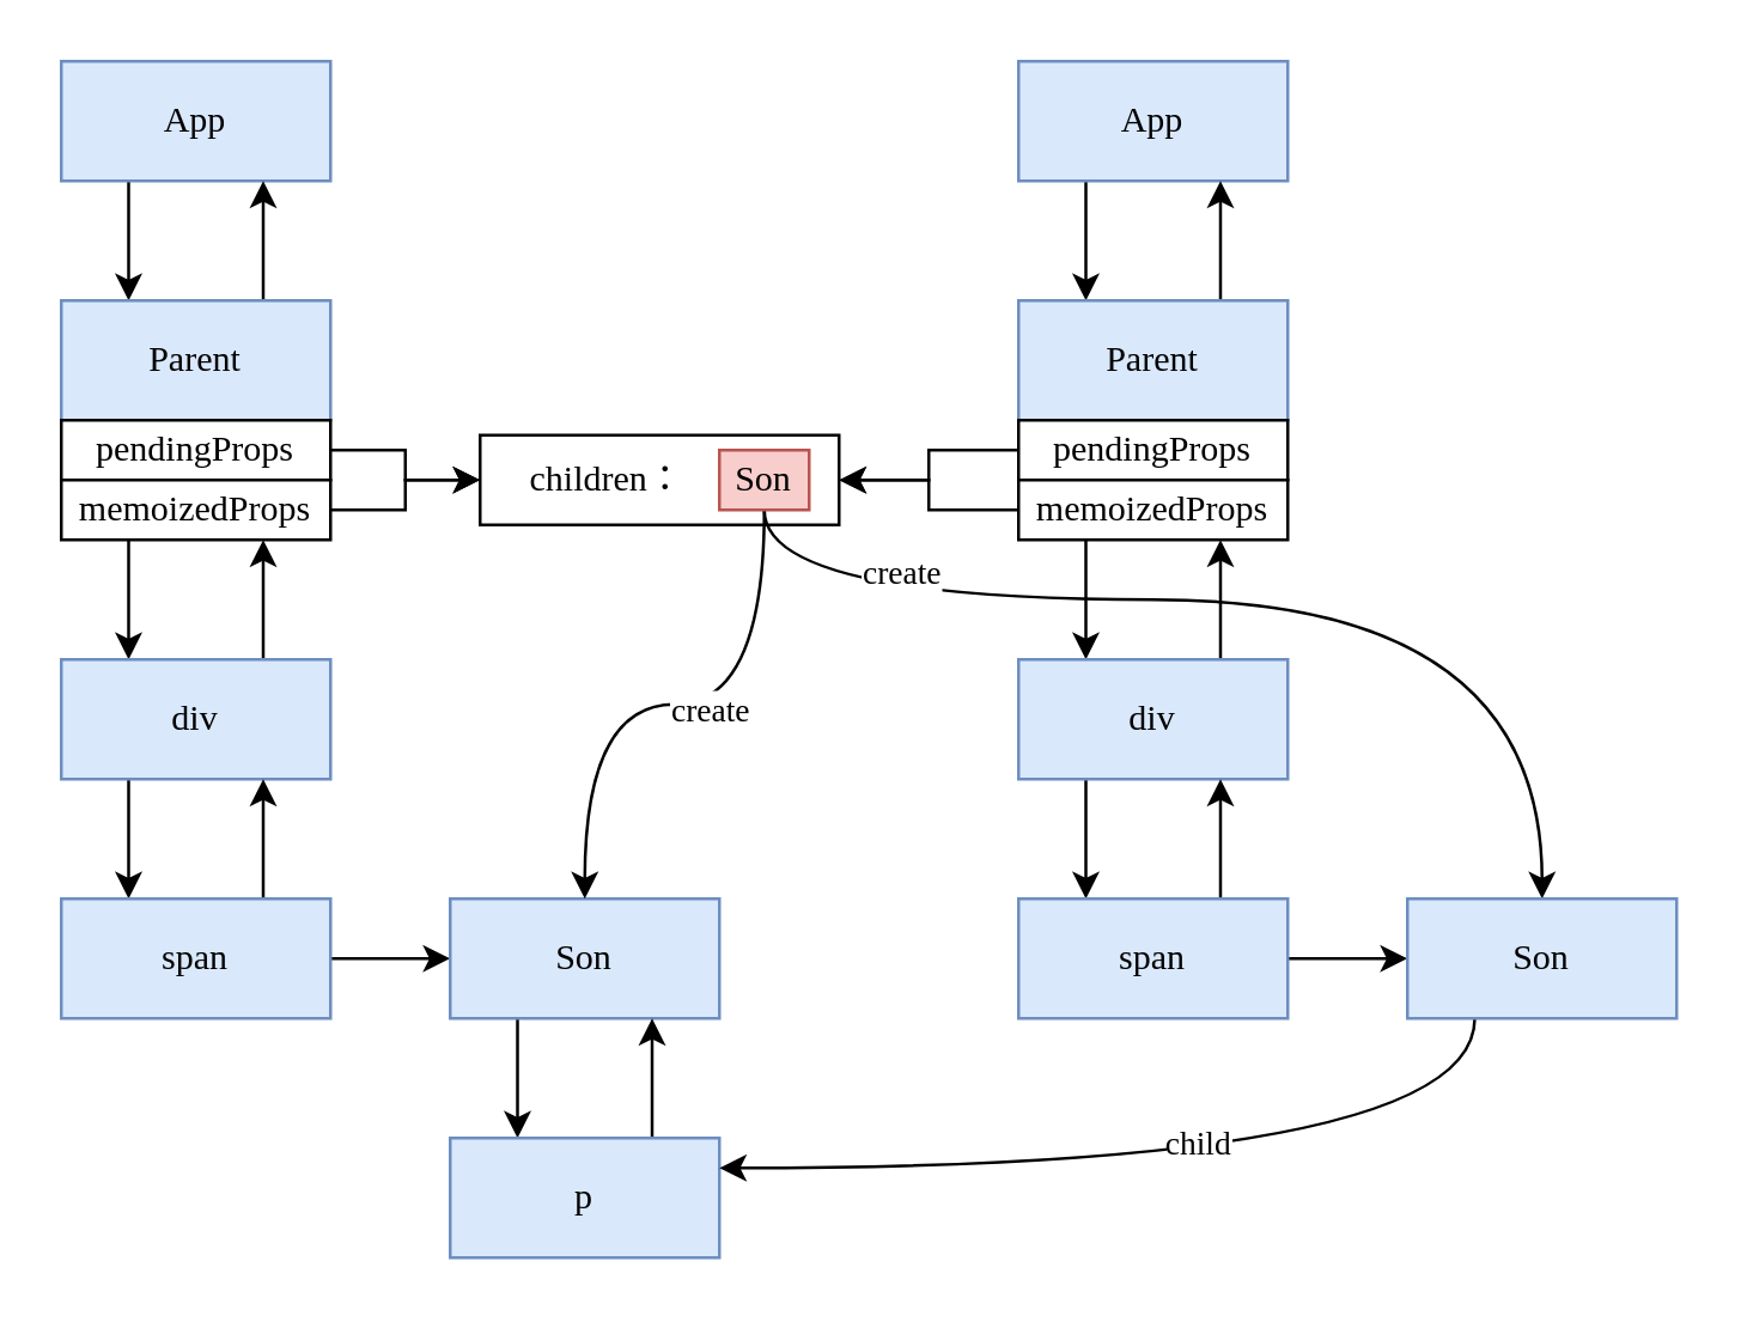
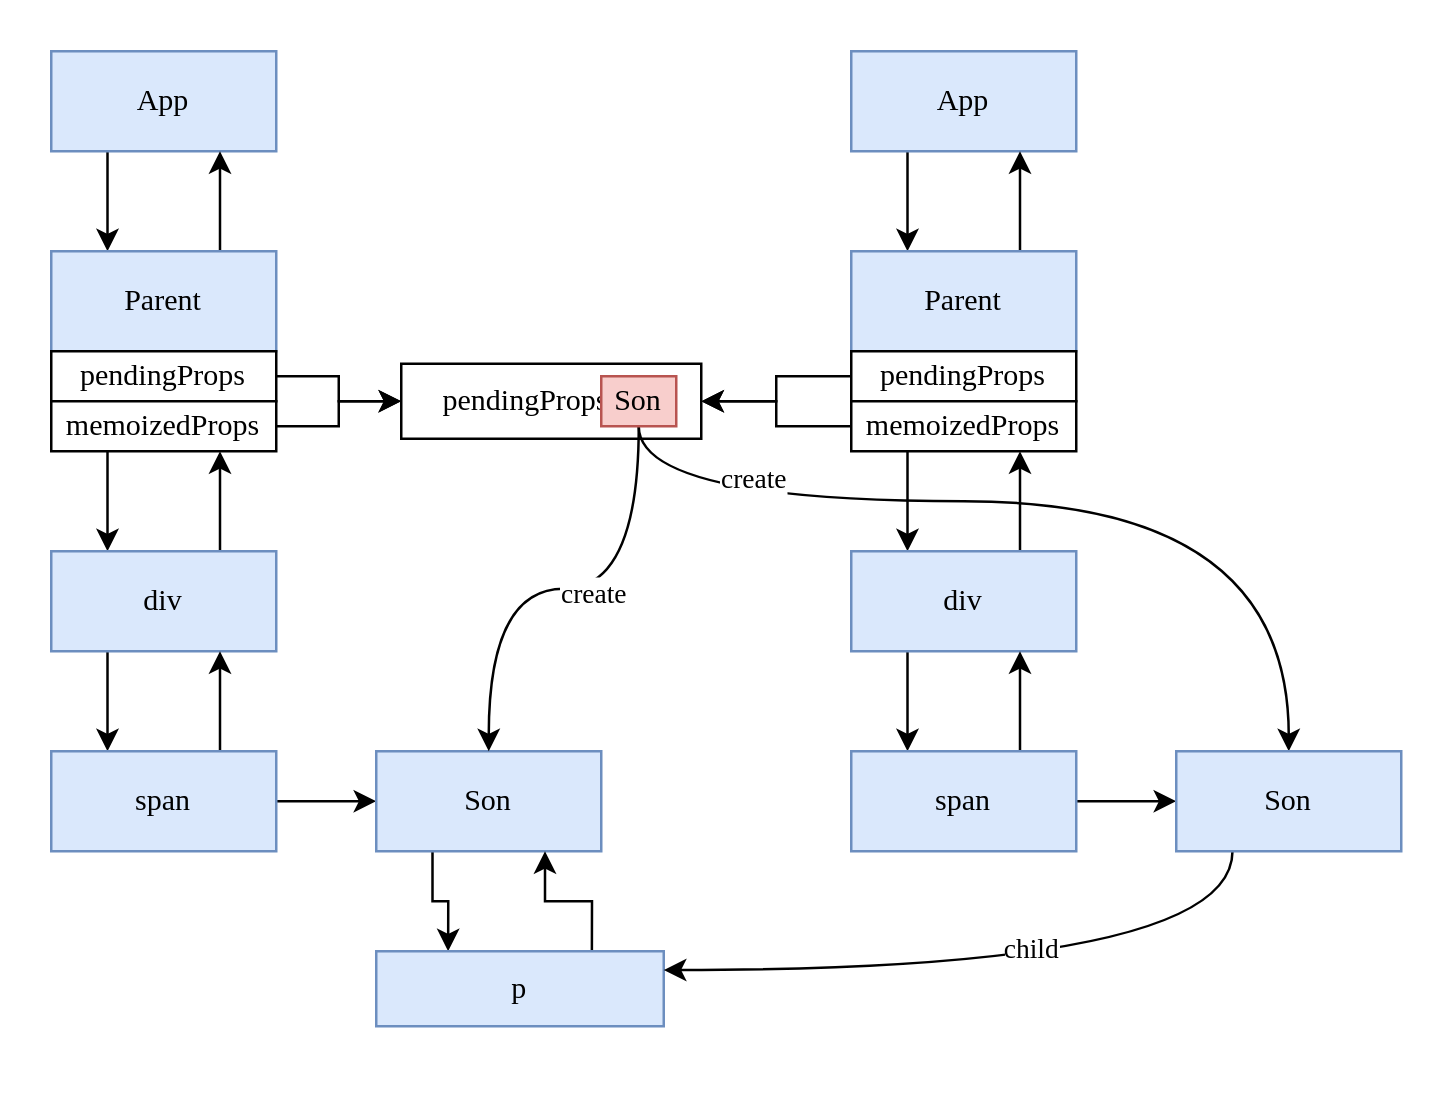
- <mxCell id="21" value="&amp;nbsp; &amp;nbsp; &amp;nbsp;children：&amp;nbsp;" style="rounded=0;whiteSpace=wrap;html=1;fontFamily=Comic Sans MS;align=left;" parent="1" vertex="1"><mxGeometry x="160" y="145" width="120" height="30" as="geometry" /></mxCell>
+ <mxCell id="21" value="&amp;nbsp; &amp;nbsp; &amp;nbsp;pendingProps：&amp;nbsp;" style="rounded=0;whiteSpace=wrap;html=1;fontFamily=Comic Sans MS;align=left;" parent="1" vertex="1"><mxGeometry x="160" y="145" width="120" height="30" as="geometry" /></mxCell>
- <mxCell id="20" value="p" style="rounded=0;whiteSpace=wrap;html=1;fillColor=#dae8fc;strokeColor=#6c8ebf;fontFamily=Comic Sans MS;" parent="1" vertex="1"><mxGeometry x="150" y="380" width="90" height="40" as="geometry" /></mxCell>
+ <mxCell id="20" value="p" style="rounded=0;whiteSpace=wrap;html=1;fillColor=#dae8fc;strokeColor=#6c8ebf;fontFamily=Comic Sans MS;" parent="1" vertex="1"><mxGeometry x="150" y="380" width="115" height="30" as="geometry" /></mxCell>
